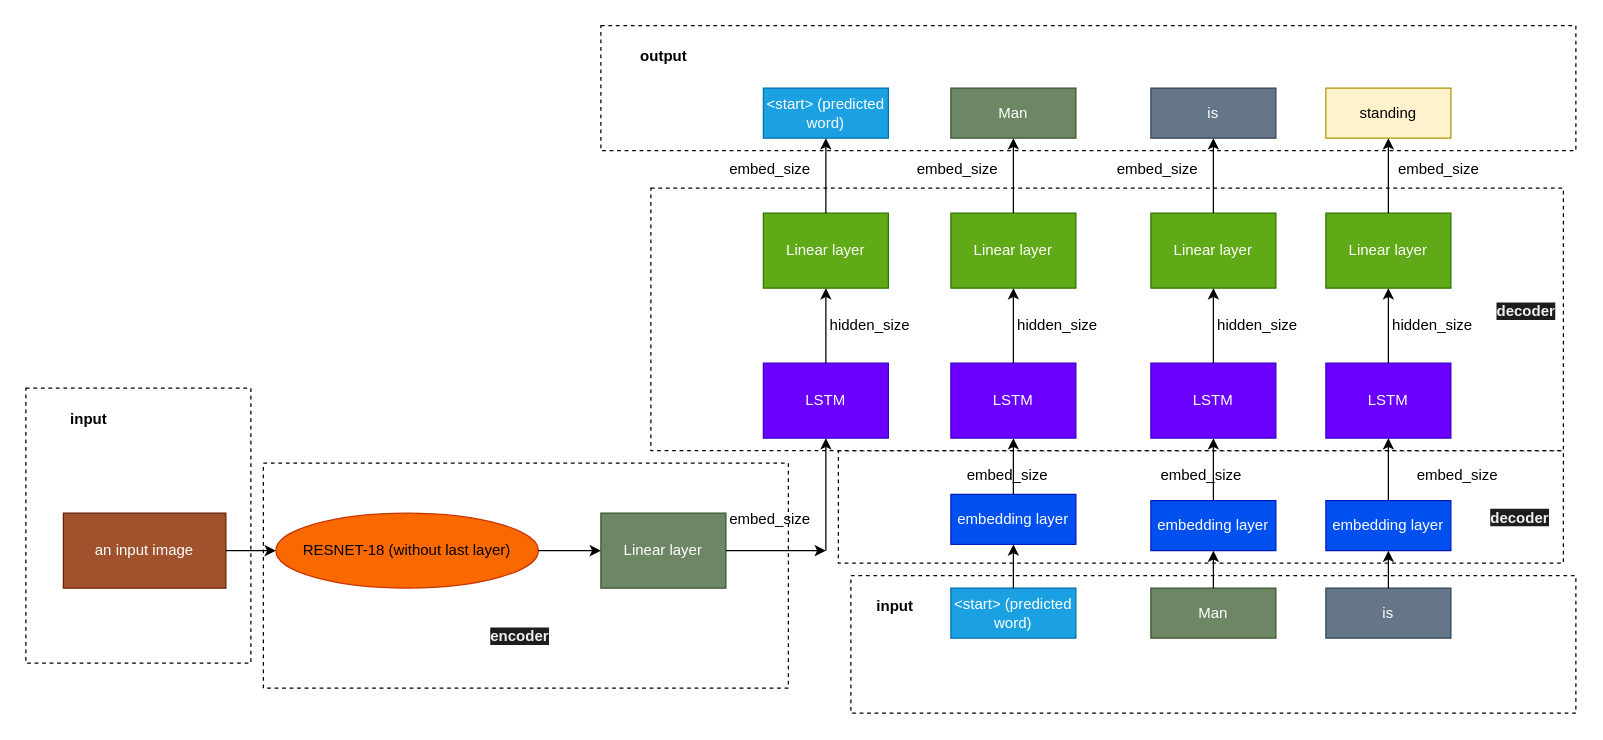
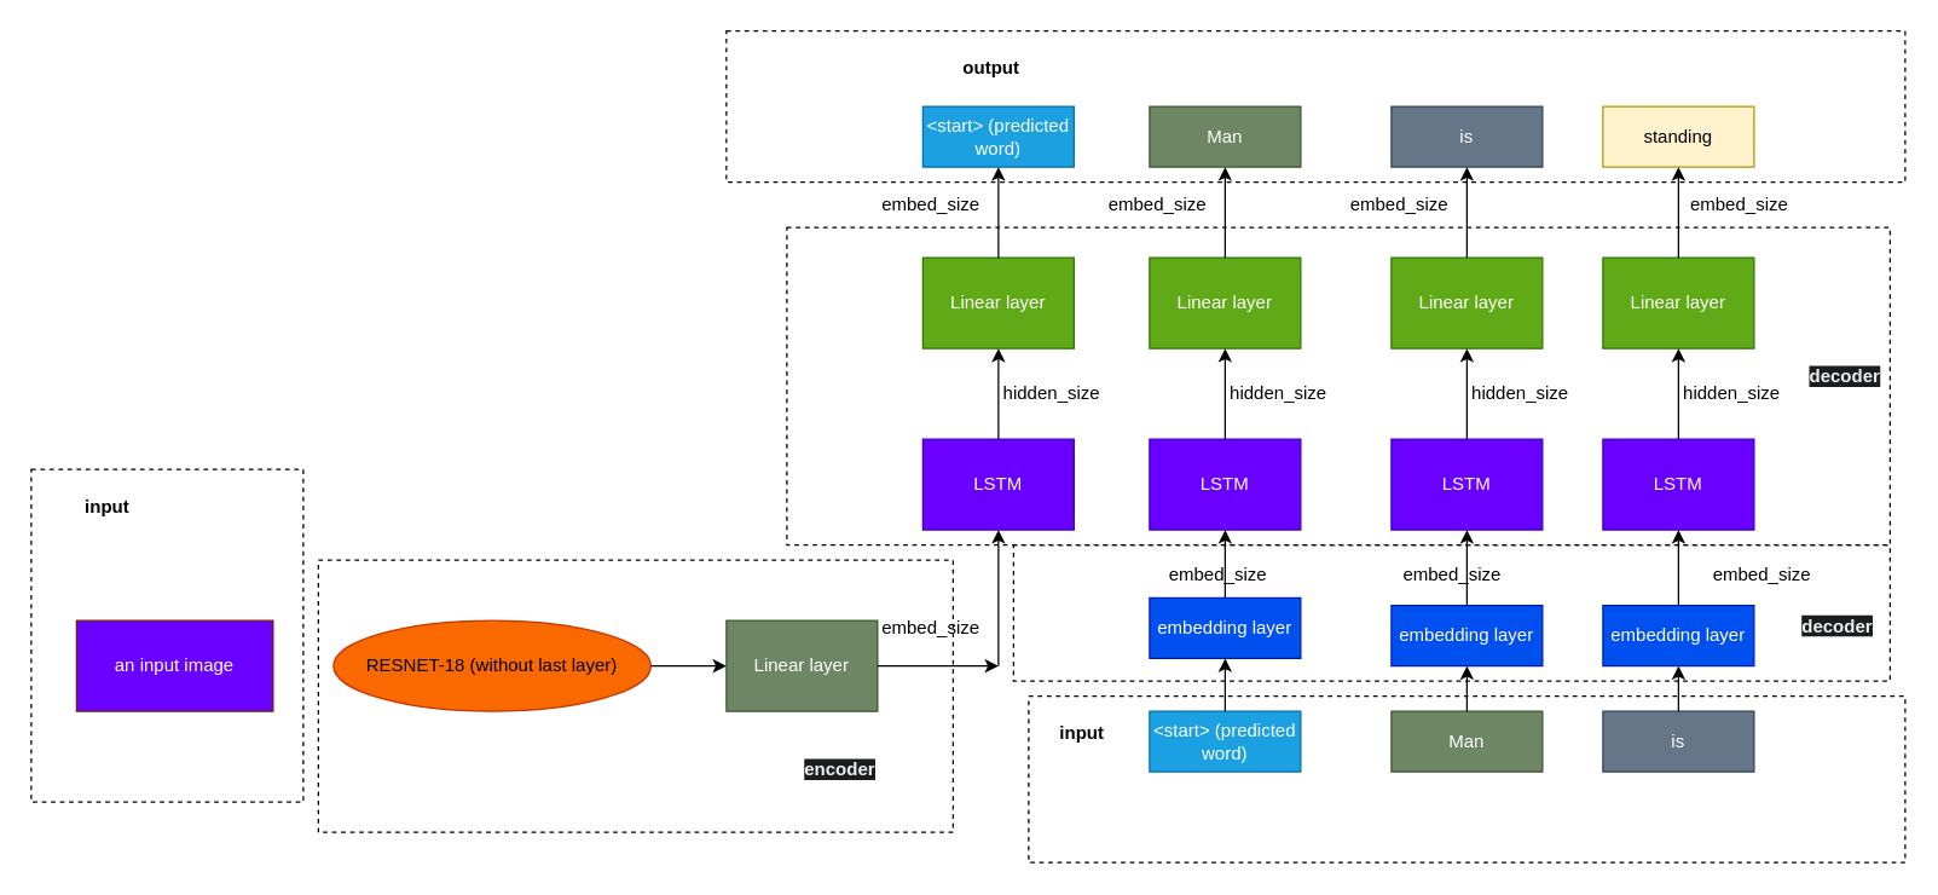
- <mxCell id="49" value="output" style="text;html=1;align=center;verticalAlign=middle;resizable=0;points=[];autosize=1;strokeColor=none;fillColor=none;fontStyle=1" vertex="1" parent="1"><mxGeometry x="500" y="30" width="60" height="30" as="geometry" /></mxCell>
+ <mxCell id="49" value="output" style="text;html=1;align=center;verticalAlign=middle;resizable=0;points=[];autosize=1;strokeColor=none;fillColor=none;fontStyle=1" vertex="1" parent="1"><mxGeometry x="625" y="30" width="60" height="30" as="geometry" /></mxCell>
- <mxCell id="11" value="an input image" style="rounded=0;whiteSpace=wrap;html=1;fillColor=#a0522d;fontColor=#ffffff;strokeColor=#6D1F00;" vertex="1" parent="1"><mxGeometry x="50" y="410" width="130" height="60" as="geometry" /></mxCell>
+ <mxCell id="11" value="an input image" style="rounded=0;whiteSpace=wrap;html=1;fillColor=#6a00ff;fontColor=#ffffff;strokeColor=#6D1F00;" vertex="1" parent="1"><mxGeometry x="50" y="410" width="130" height="60" as="geometry" /></mxCell>
- <mxCell id="12" value="" style="endArrow=classic;html=1;rounded=0;exitX=1;exitY=0.5;exitDx=0;exitDy=0;entryX=0;entryY=0.5;entryDx=0;entryDy=0;" edge="1" parent="1" source="11" target="10"><mxGeometry width="50" height="50" relative="1" as="geometry"><mxPoint x="130" y="580" as="sourcePoint" /><mxPoint x="180" y="530" as="targetPoint" /></mxGeometry></mxCell>
- <mxCell id="53" value="&lt;span style=&quot;color: rgb(240, 240, 240); font-family: Helvetica; font-size: 12px; font-style: normal; font-variant-ligatures: normal; font-variant-caps: normal; font-weight: 700; letter-spacing: normal; orphans: 2; text-align: center; text-indent: 0px; text-transform: none; widows: 2; word-spacing: 0px; -webkit-text-stroke-width: 0px; background-color: rgb(27, 29, 30); text-decoration-thickness: initial; text-decoration-style: initial; text-decoration-color: initial; float: none; display: inline !important;&quot;&gt;encoder&lt;/span&gt;" style="text;whiteSpace=wrap;html=1;" vertex="1" parent="1"><mxGeometry x="390" y="495" width="60" height="40" as="geometry" /></mxCell>
+ <mxCell id="53" value="&lt;span style=&quot;color: rgb(240, 240, 240); font-family: Helvetica; font-size: 12px; font-style: normal; font-variant-ligatures: normal; font-variant-caps: normal; font-weight: 700; letter-spacing: normal; orphans: 2; text-align: center; text-indent: 0px; text-transform: none; widows: 2; word-spacing: 0px; -webkit-text-stroke-width: 0px; background-color: rgb(27, 29, 30); text-decoration-thickness: initial; text-decoration-style: initial; text-decoration-color: initial; float: none; display: inline !important;&quot;&gt;encoder&lt;/span&gt;" style="text;whiteSpace=wrap;html=1;" vertex="1" parent="1"><mxGeometry x="530" y="495" width="60" height="40" as="geometry" /></mxCell>
